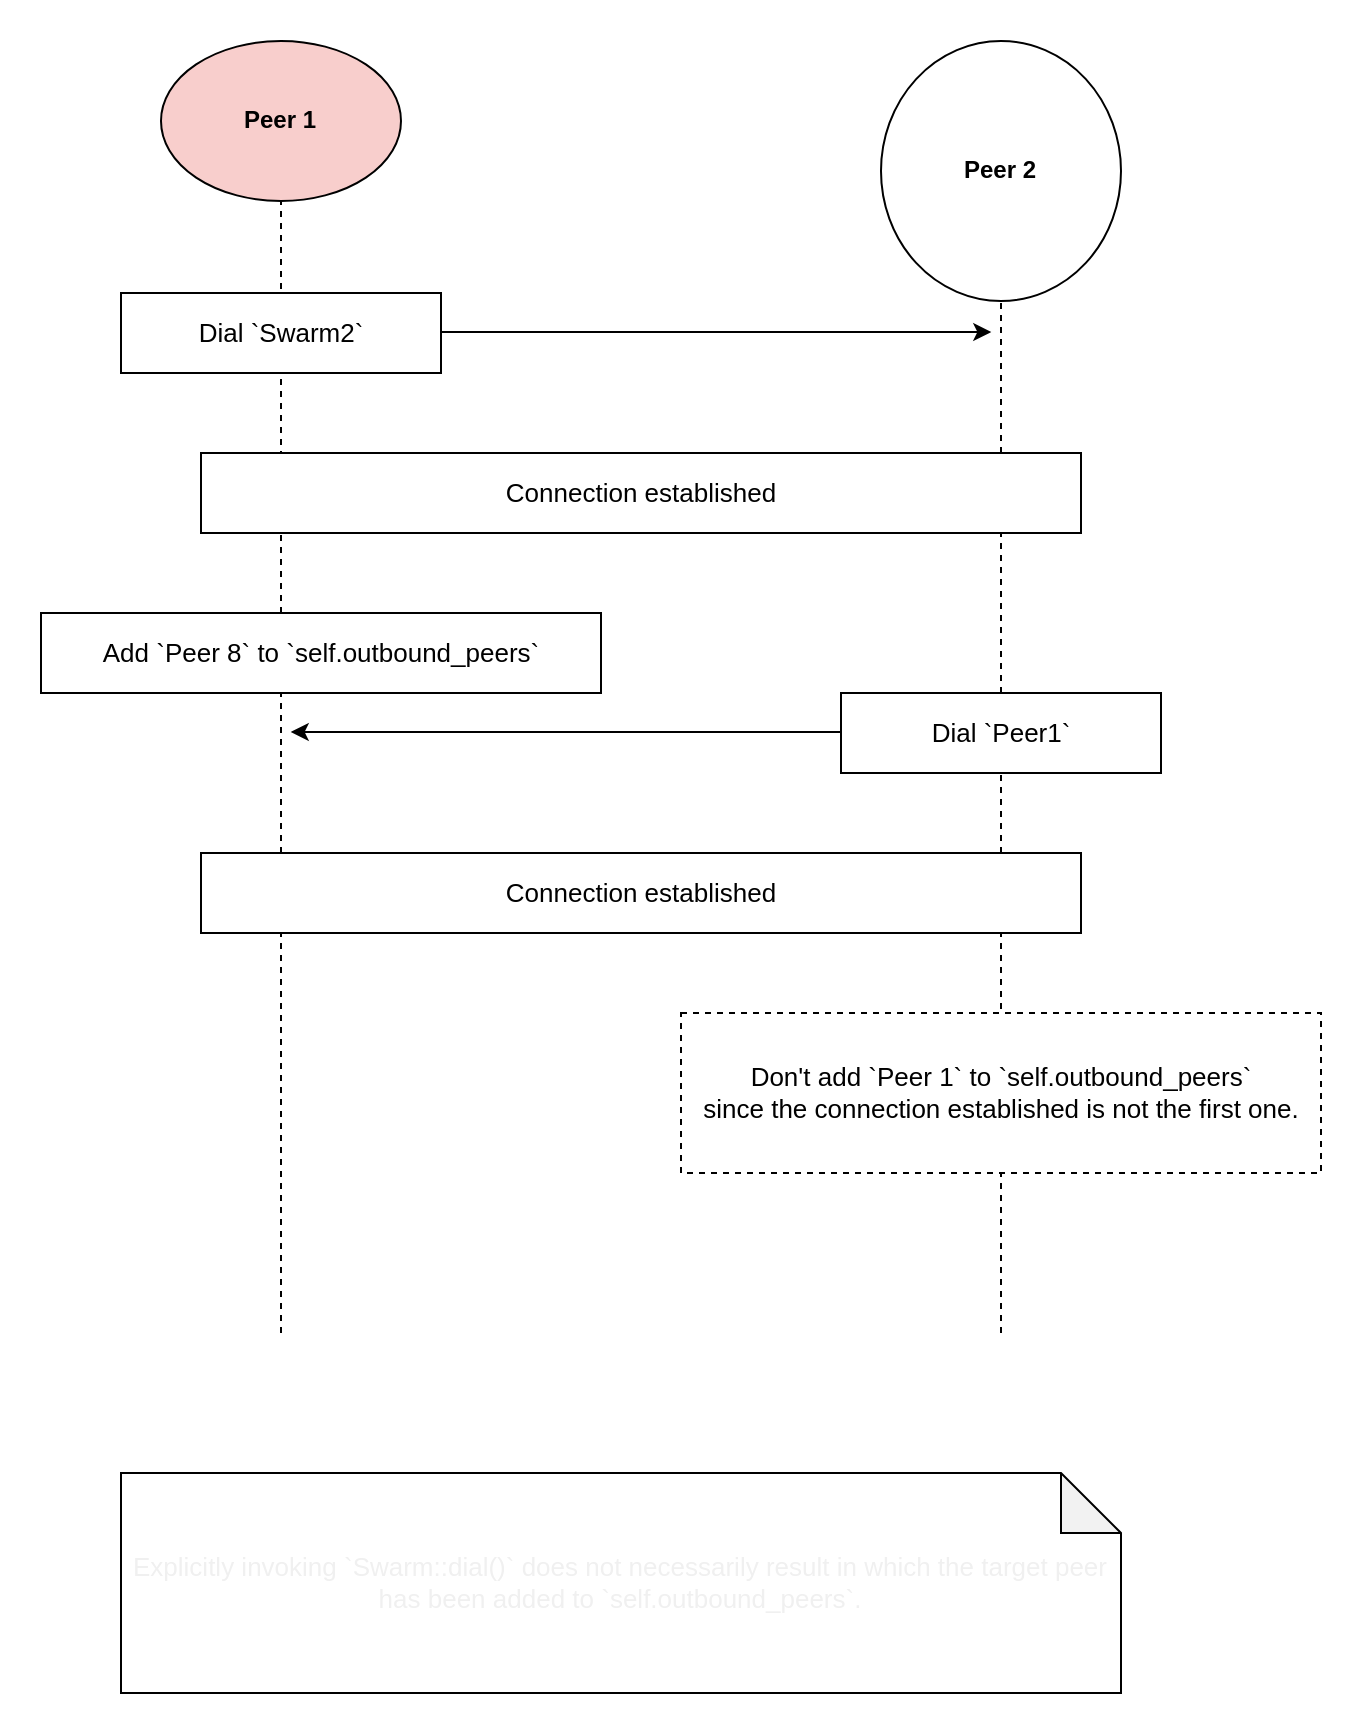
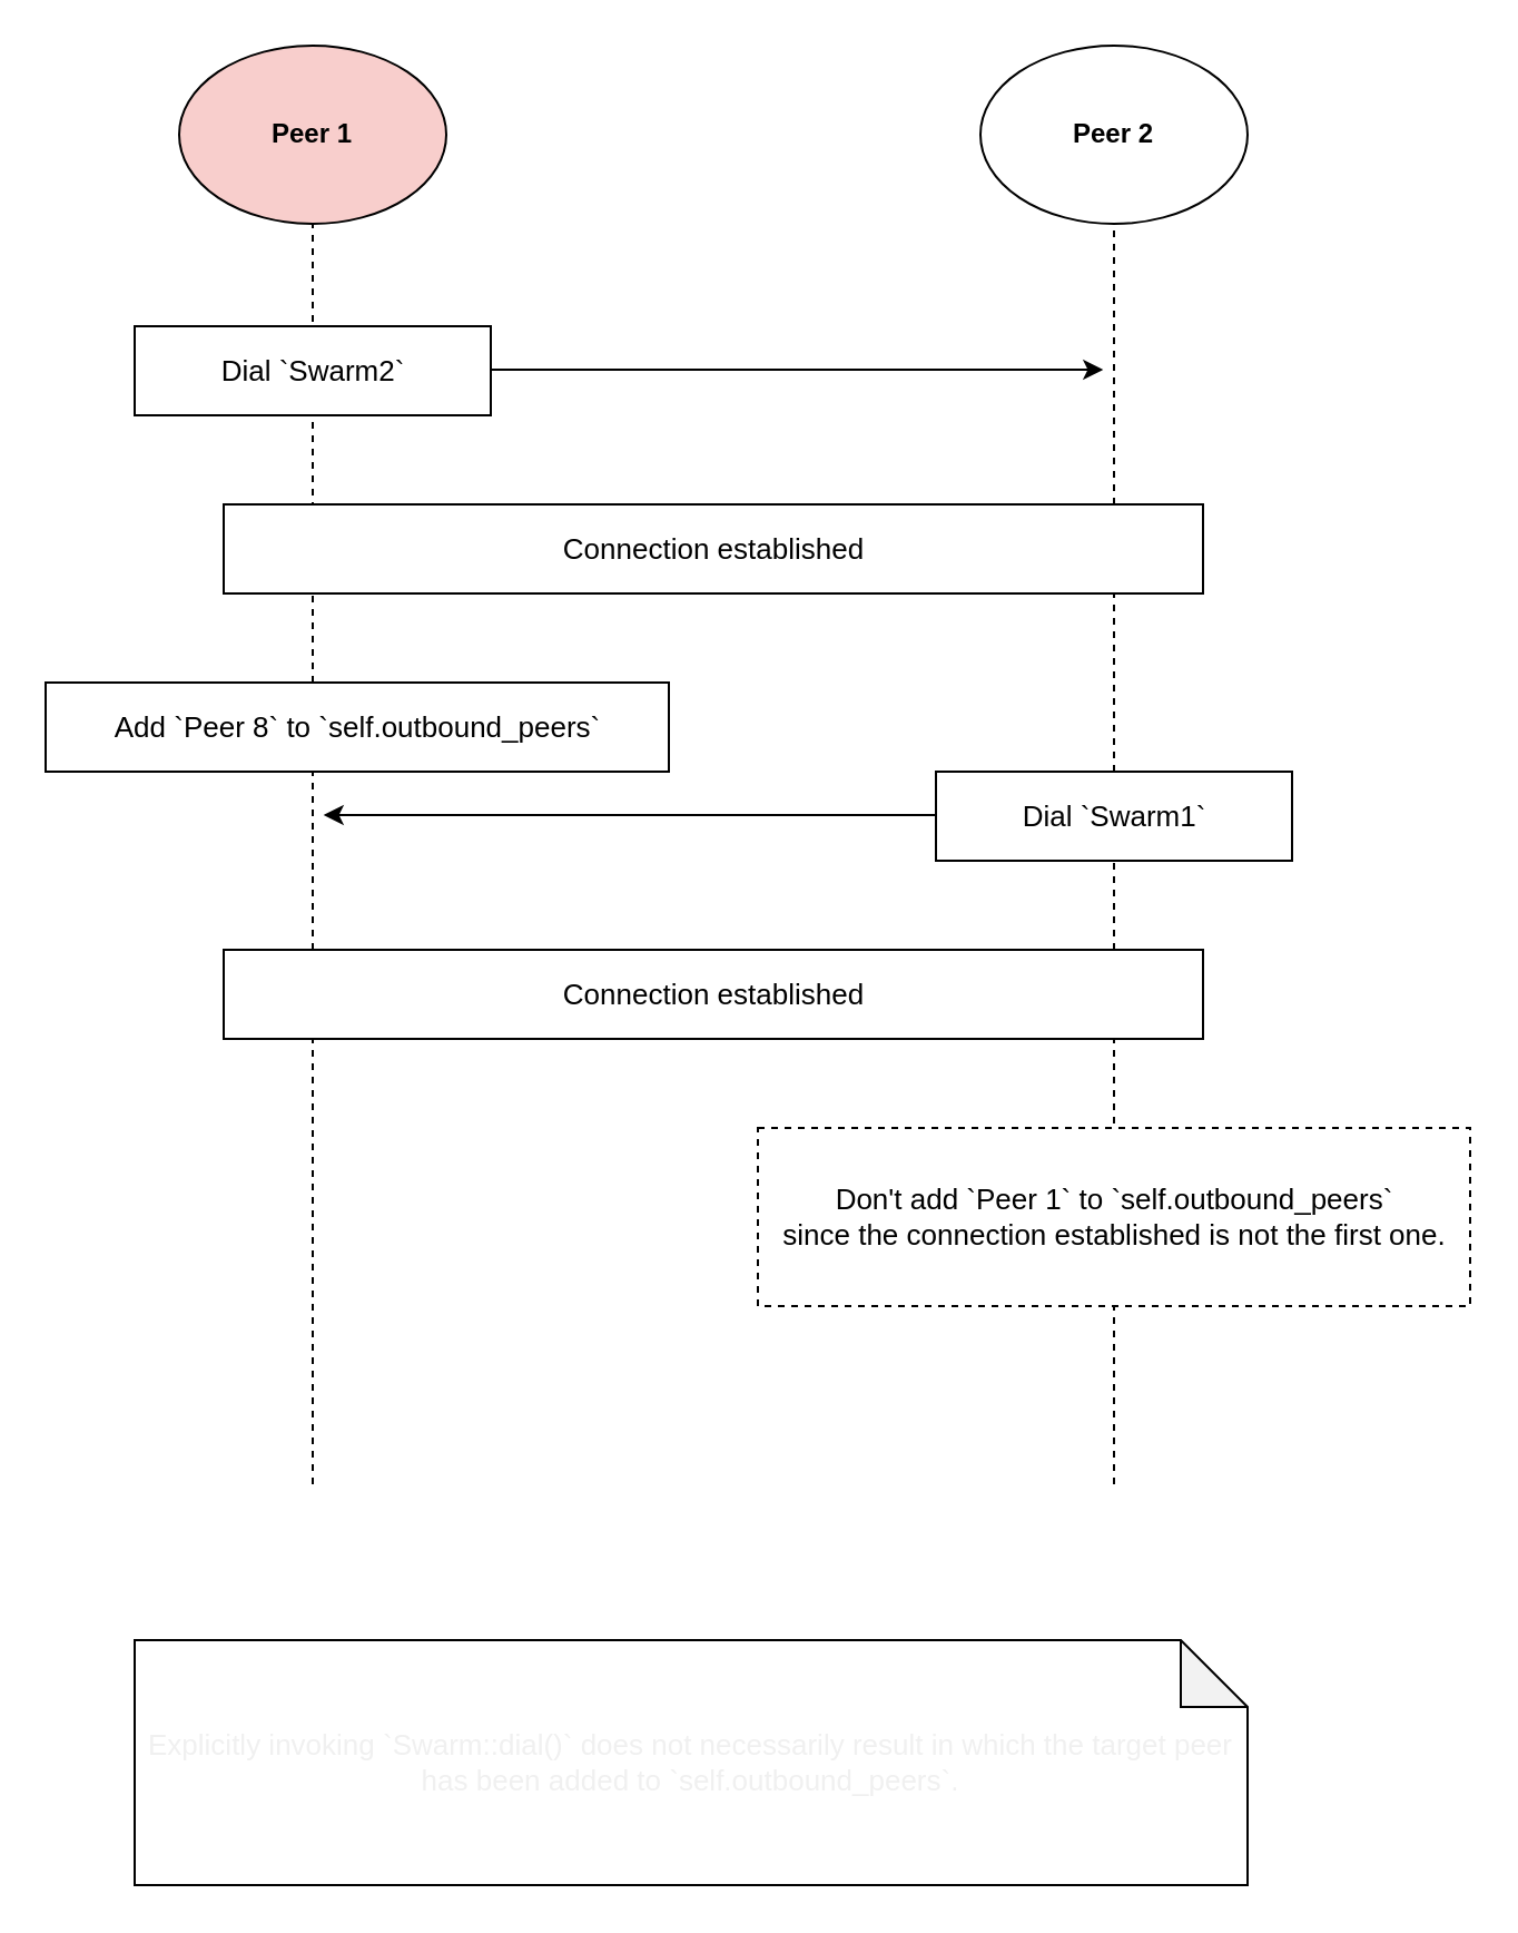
- <mxCell id="5" value="Peer 2" style="ellipse;whiteSpace=wrap;html=1;fontStyle=1" vertex="1" parent="1"><mxGeometry x="440" y="20" width="120" height="130" as="geometry" /></mxCell>
+ <mxCell id="5" value="Peer 2" style="ellipse;whiteSpace=wrap;html=1;fontStyle=1" vertex="1" parent="1"><mxGeometry x="440" y="20" width="120" height="80" as="geometry" /></mxCell>
- <mxCell id="11" value="Dial `Peer1`" style="html=1;dashed=0;whitespace=wrap;fontSize=13;" vertex="1" parent="1"><mxGeometry x="420" y="346" width="160" height="40" as="geometry" /></mxCell>
+ <mxCell id="11" value="Dial `Swarm1`" style="html=1;dashed=0;whitespace=wrap;fontSize=13;" vertex="1" parent="1"><mxGeometry x="420" y="346" width="160" height="40" as="geometry" /></mxCell>
